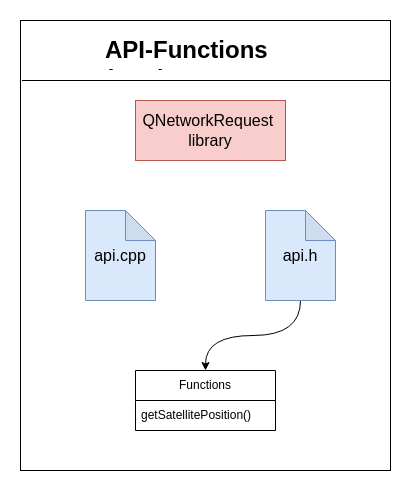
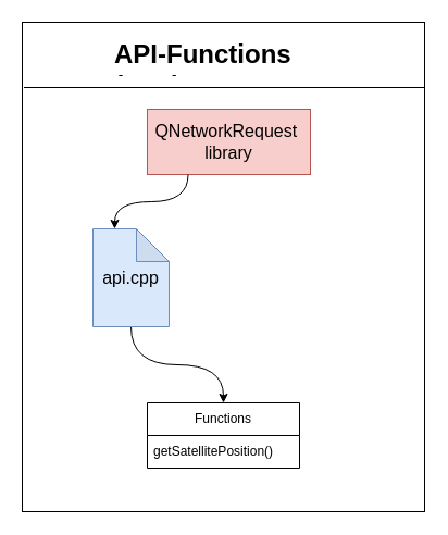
+ <mxCell id="9" style="edgeStyle=orthogonalEdgeStyle;rounded=0;orthogonalLoop=1;jettySize=auto;html=1;exitX=0.25;exitY=1;exitDx=0;exitDy=0;entryX=0;entryY=0;entryDx=20;entryDy=0;entryPerimeter=0;curved=1;" edge="1" parent="1" source="2" target="4"><mxGeometry relative="1" as="geometry" /></mxCell>
- <mxCell id="6" value="&lt;font style=&quot;font-size: 16px;&quot;&gt;api.h&lt;/font&gt;" style="shape=note;whiteSpace=wrap;html=1;backgroundOutline=1;darkOpacity=0.05;fillColor=#dae8fc;strokeColor=#6c8ebf;" vertex="1" parent="1"><mxGeometry x="265" y="210" width="70" height="90" as="geometry" /></mxCell>
+ <mxCell id="3" style="edgeStyle=orthogonalEdgeStyle;rounded=0;orthogonalLoop=1;jettySize=auto;html=1;exitX=0.5;exitY=1;exitDx=0;exitDy=0;exitPerimeter=0;entryX=0.5;entryY=0;entryDx=0;entryDy=0;curved=1;" edge="1" parent="1" source="4" target="7"><mxGeometry relative="1" as="geometry" /></mxCell>
- <mxCell id="5" style="edgeStyle=orthogonalEdgeStyle;rounded=0;orthogonalLoop=1;jettySize=auto;html=1;exitX=0.5;exitY=1;exitDx=0;exitDy=0;exitPerimeter=0;entryX=0.5;entryY=0;entryDx=0;entryDy=0;curved=1;" edge="1" parent="1" source="6" target="7"><mxGeometry relative="1" as="geometry" /></mxCell>
